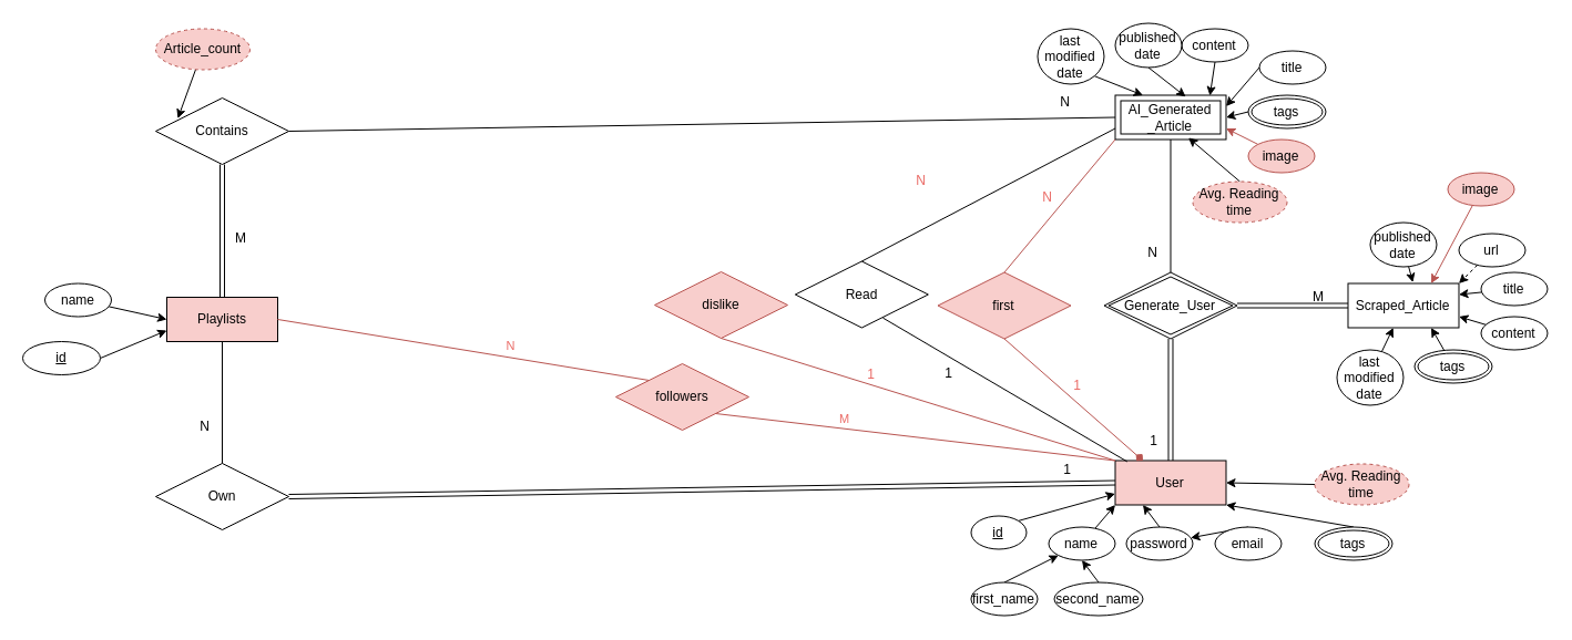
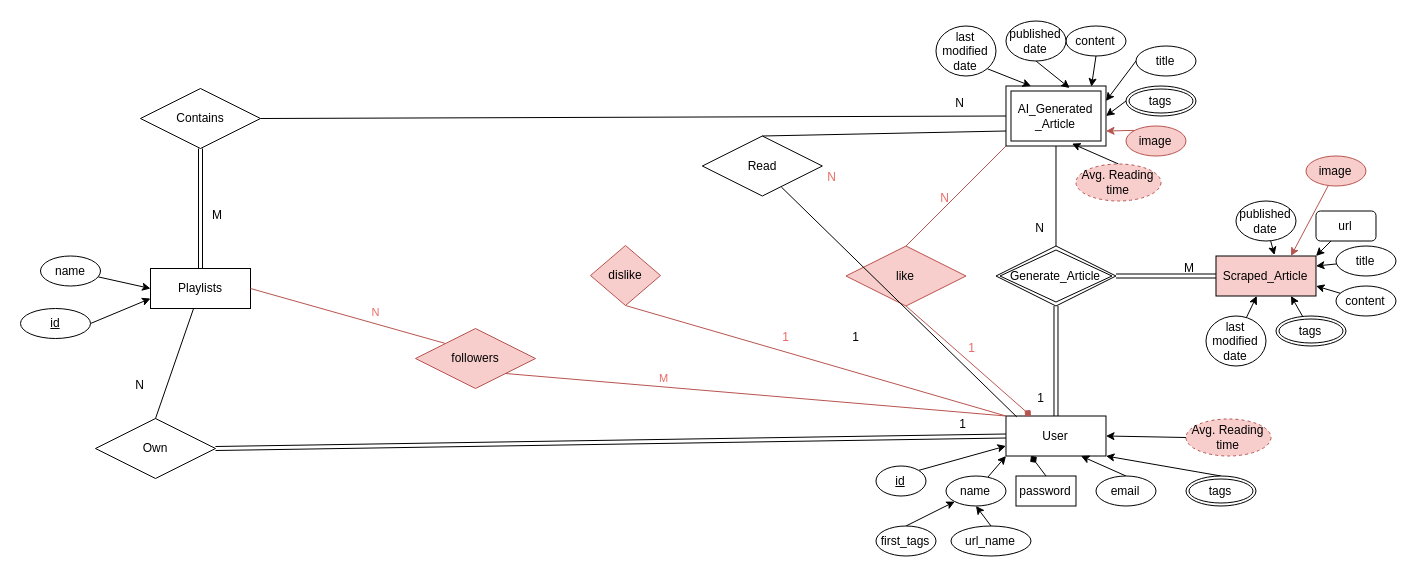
- <mxCell id="90" value="Article_count" style="ellipse;whiteSpace=wrap;html=1;align=center;dashed=1;fillColor=#f8cecc;strokeColor=#b85450;" vertex="1" parent="1"><mxGeometry x="140" y="25.5" width="85" height="37" as="geometry" /></mxCell>
- <mxCell id="89" style="edgeStyle=none;rounded=0;orthogonalLoop=1;jettySize=auto;html=1;entryX=0.166;entryY=0.308;entryDx=0;entryDy=0;entryPerimeter=0;" edge="1" parent="1" source="90" target="13"><mxGeometry relative="1" as="geometry" /></mxCell>
- <mxCell id="3" value="AI_Generated _Article" style="shape=ext;margin=3;double=1;whiteSpace=wrap;html=1;align=center;" vertex="1" parent="1"><mxGeometry x="1005.49" y="85.5" width="100" height="40" as="geometry" /></mxCell>
+ <mxCell id="3" value="AI_Generated _Article" style="shape=ext;margin=3;double=1;whiteSpace=wrap;html=1;align=center;" vertex="1" parent="1"><mxGeometry x="1005.49" y="85.5" width="100" height="60" as="geometry" /></mxCell>
- <mxCell id="29" value="url" style="ellipse;whiteSpace=wrap;html=1;align=center;" vertex="1" parent="1"><mxGeometry x="1315.49" y="210.5" width="60" height="30" as="geometry" /></mxCell>
+ <mxCell id="29" value="url" style="whiteSpace=wrap;html=1;align=center;rounded=1;" vertex="1" parent="1"><mxGeometry x="1315.49" y="210.5" width="60" height="30" as="geometry" /></mxCell>
- <mxCell id="28" style="edgeStyle=none;rounded=0;orthogonalLoop=1;jettySize=auto;html=1;entryX=1;entryY=0;entryDx=0;entryDy=0;dashed=1;" edge="1" parent="1" source="29" target="5"><mxGeometry relative="1" as="geometry" /></mxCell>
+ <mxCell id="28" style="edgeStyle=none;rounded=0;orthogonalLoop=1;jettySize=auto;html=1;entryX=1;entryY=0;entryDx=0;entryDy=0;" edge="1" parent="1" source="29" target="5"><mxGeometry relative="1" as="geometry" /></mxCell>
- <mxCell id="73" value="Read" style="shape=rhombus;perimeter=rhombusPerimeter;whiteSpace=wrap;html=1;align=center;" vertex="1" parent="1"><mxGeometry x="716.83" y="235.5" width="120" height="60" as="geometry" /></mxCell>
+ <mxCell id="73" value="Read" style="shape=rhombus;perimeter=rhombusPerimeter;whiteSpace=wrap;html=1;align=center;" vertex="1" parent="1"><mxGeometry x="701.83" y="135.5" width="120" height="60" as="geometry" /></mxCell>
- <mxCell id="78" value="dislike" style="shape=rhombus;perimeter=rhombusPerimeter;whiteSpace=wrap;html=1;align=center;fillColor=#f8cecc;strokeColor=#b85450;" vertex="1" parent="1"><mxGeometry x="590" y="245" width="120" height="60" as="geometry" /></mxCell>
+ <mxCell id="78" value="dislike" style="shape=rhombus;perimeter=rhombusPerimeter;whiteSpace=wrap;html=1;align=center;fillColor=#f8cecc;strokeColor=#b85450;" vertex="1" parent="1"><mxGeometry x="590" y="245" width="70" height="60" as="geometry" /></mxCell>
- <mxCell id="5" value="Scraped_Article" style="whiteSpace=wrap;html=1;align=center;" vertex="1" parent="1"><mxGeometry x="1215.49" y="255.5" width="100" height="40" as="geometry" /></mxCell>
+ <mxCell id="5" value="Scraped_Article" style="whiteSpace=wrap;html=1;align=center;fillColor=#f8cecc;" vertex="1" parent="1"><mxGeometry x="1215.49" y="255.5" width="100" height="40" as="geometry" /></mxCell>
- <mxCell id="52" value="first" style="shape=rhombus;perimeter=rhombusPerimeter;whiteSpace=wrap;html=1;align=center;fillColor=#f8cecc;strokeColor=#b85450;" vertex="1" parent="1"><mxGeometry x="845.49" y="245.5" width="120" height="60" as="geometry" /></mxCell>
+ <mxCell id="52" value="like" style="shape=rhombus;perimeter=rhombusPerimeter;whiteSpace=wrap;html=1;align=center;fillColor=#f8cecc;strokeColor=#b85450;" vertex="1" parent="1"><mxGeometry x="845.49" y="245.5" width="120" height="60" as="geometry" /></mxCell>
- <mxCell id="2" value="Generate_User" style="shape=rhombus;double=1;perimeter=rhombusPerimeter;whiteSpace=wrap;html=1;align=center;" vertex="1" parent="1"><mxGeometry x="995.49" y="245.5" width="120" height="60" as="geometry" /></mxCell>
+ <mxCell id="2" value="Generate_Article" style="shape=rhombus;double=1;perimeter=rhombusPerimeter;whiteSpace=wrap;html=1;align=center;" vertex="1" parent="1"><mxGeometry x="995.49" y="245.5" width="120" height="60" as="geometry" /></mxCell>
- <mxCell id="12" value="Playlists" style="whiteSpace=wrap;html=1;align=center;fillColor=#f8cecc;" vertex="1" parent="1"><mxGeometry x="150" y="268" width="100" height="40" as="geometry" /></mxCell>
+ <mxCell id="12" value="Playlists" style="whiteSpace=wrap;html=1;align=center;" vertex="1" parent="1"><mxGeometry x="150" y="268" width="100" height="40" as="geometry" /></mxCell>
- <mxCell id="23" value="followers" style="shape=rhombus;perimeter=rhombusPerimeter;whiteSpace=wrap;html=1;align=center;fillColor=#f8cecc;strokeColor=#b85450;" vertex="1" parent="1"><mxGeometry x="555" y="328" width="120" height="60" as="geometry" /></mxCell>
+ <mxCell id="23" value="followers" style="shape=rhombus;perimeter=rhombusPerimeter;whiteSpace=wrap;html=1;align=center;fillColor=#f8cecc;strokeColor=#b85450;" vertex="1" parent="1"><mxGeometry x="415" y="328" width="120" height="60" as="geometry" /></mxCell>
- <mxCell id="4" value="User" style="whiteSpace=wrap;html=1;align=center;fillColor=#f8cecc;" vertex="1" parent="1"><mxGeometry x="1005.49" y="415.5" width="100" height="40" as="geometry" /></mxCell>
+ <mxCell id="4" value="User" style="whiteSpace=wrap;html=1;align=center;" vertex="1" parent="1"><mxGeometry x="1005.49" y="415.5" width="100" height="40" as="geometry" /></mxCell>
- <mxCell id="14" value="Own" style="shape=rhombus;perimeter=rhombusPerimeter;whiteSpace=wrap;html=1;align=center;" vertex="1" parent="1"><mxGeometry x="140" y="418" width="120" height="60" as="geometry" /></mxCell>
+ <mxCell id="14" value="Own" style="shape=rhombus;perimeter=rhombusPerimeter;whiteSpace=wrap;html=1;align=center;" vertex="1" parent="1"><mxGeometry x="95" y="418" width="120" height="60" as="geometry" /></mxCell>
- <mxCell id="44" style="edgeStyle=none;rounded=0;orthogonalLoop=1;jettySize=auto;html=1;exitX=0.5;exitY=0;exitDx=0;exitDy=0;entryX=0.25;entryY=1;entryDx=0;entryDy=0;" edge="1" parent="1" source="45" target="4"><mxGeometry relative="1" as="geometry" /></mxCell>
+ <mxCell id="44" style="edgeStyle=none;rounded=0;orthogonalLoop=1;jettySize=auto;html=1;exitX=0.5;exitY=0;exitDx=0;exitDy=0;entryX=0.25;entryY=1;entryDx=0;entryDy=0;endArrow=diamond;" edge="1" parent="1" source="45" target="4"><mxGeometry relative="1" as="geometry" /></mxCell>
- <mxCell id="42" style="edgeStyle=none;rounded=0;orthogonalLoop=1;jettySize=auto;html=1;exitX=0.5;exitY=0;exitDx=0;exitDy=0;" edge="1" parent="1" source="43" target="45"><mxGeometry relative="1" as="geometry" /></mxCell>
+ <mxCell id="42" style="edgeStyle=none;rounded=0;orthogonalLoop=1;jettySize=auto;html=1;exitX=0.5;exitY=0;exitDx=0;exitDy=0;entryX=0.75;entryY=1;entryDx=0;entryDy=0;" edge="1" parent="1" source="43" target="4"><mxGeometry relative="1" as="geometry" /></mxCell>
- <mxCell id="45" value="password" style="ellipse;whiteSpace=wrap;html=1;align=center;" vertex="1" parent="1"><mxGeometry x="1015.49" y="475.5" width="60" height="30" as="geometry" /></mxCell>
+ <mxCell id="45" value="password" style="whiteSpace=wrap;html=1;align=center;rounded=0;" vertex="1" parent="1"><mxGeometry x="1015.49" y="475.5" width="60" height="30" as="geometry" /></mxCell>
- <mxCell id="49" value="first_name" style="ellipse;whiteSpace=wrap;html=1;align=center;" vertex="1" parent="1"><mxGeometry x="875.49" y="525.5" width="60" height="30" as="geometry" /></mxCell>
+ <mxCell id="49" value="first_tags" style="ellipse;whiteSpace=wrap;html=1;align=center;" vertex="1" parent="1"><mxGeometry x="875.49" y="525.5" width="60" height="30" as="geometry" /></mxCell>
- <mxCell id="51" value="second_name" style="ellipse;whiteSpace=wrap;html=1;align=center;" vertex="1" parent="1"><mxGeometry x="950.49" y="525.5" width="80" height="30" as="geometry" /></mxCell>
+ <mxCell id="51" value="url_name" style="ellipse;whiteSpace=wrap;html=1;align=center;" vertex="1" parent="1"><mxGeometry x="950.49" y="525.5" width="80" height="30" as="geometry" /></mxCell>
